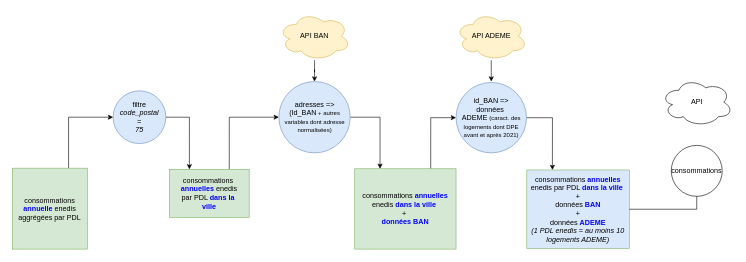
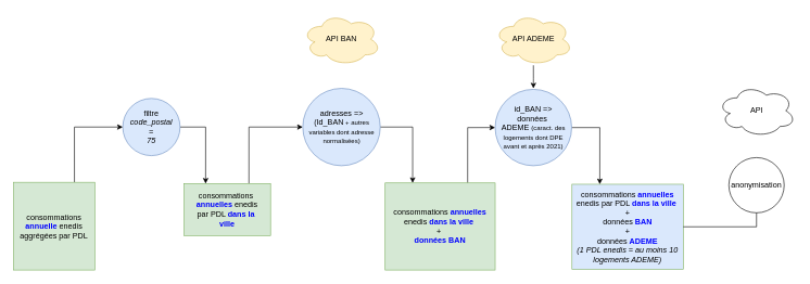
- <mxCell id="15" style="edgeStyle=orthogonalEdgeStyle;rounded=0;orthogonalLoop=1;jettySize=auto;html=1;" parent="1" source="16" target="10" edge="1"><mxGeometry relative="1" as="geometry" /></mxCell>
- <mxCell id="19" value="consommations" style="ellipse;whiteSpace=wrap;html=1;aspect=fixed;" parent="1" vertex="1"><mxGeometry x="1119" y="242" width="85" height="85" as="geometry" /></mxCell>
+ <mxCell id="19" value="anonymisation" style="ellipse;whiteSpace=wrap;html=1;aspect=fixed;" parent="1" vertex="1"><mxGeometry x="1119" y="242" width="85" height="85" as="geometry" /></mxCell>
